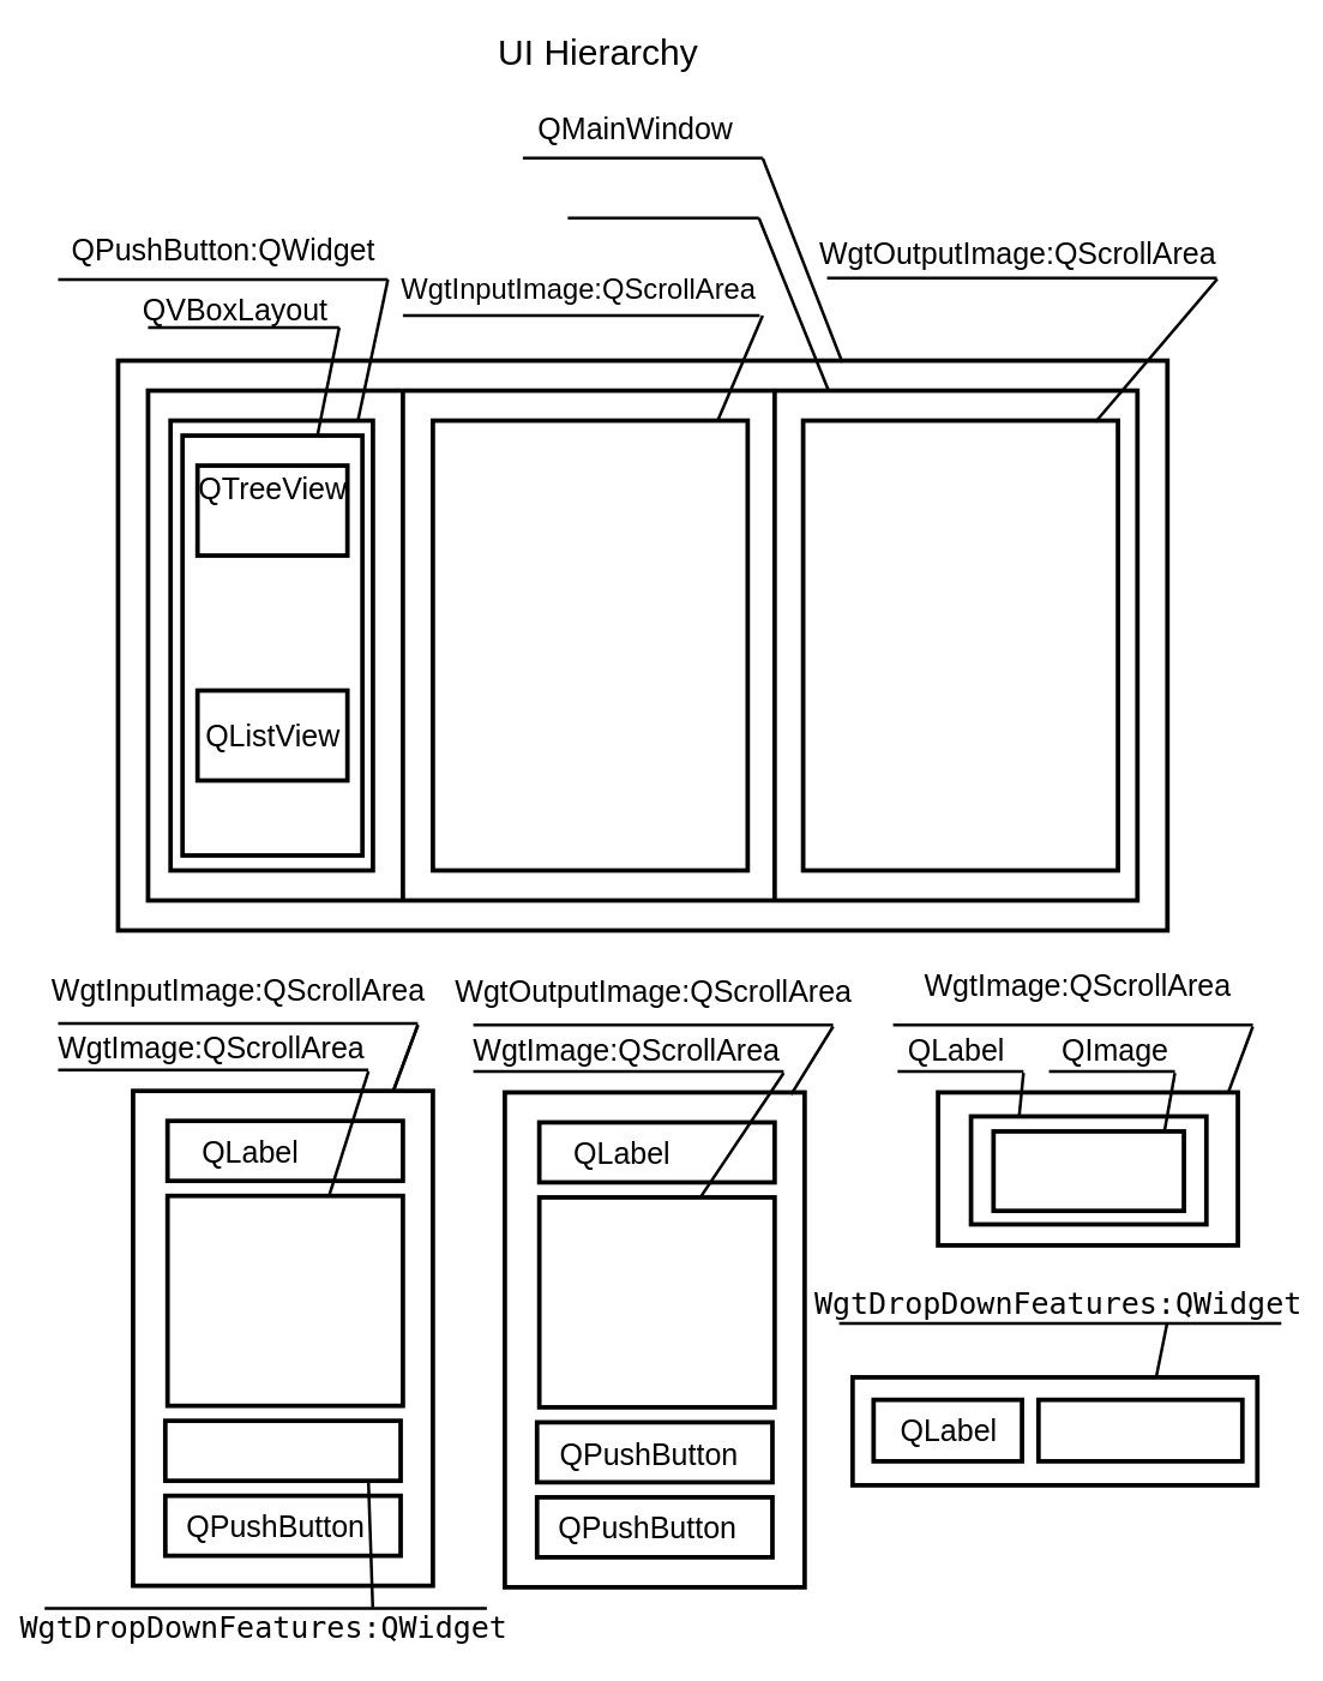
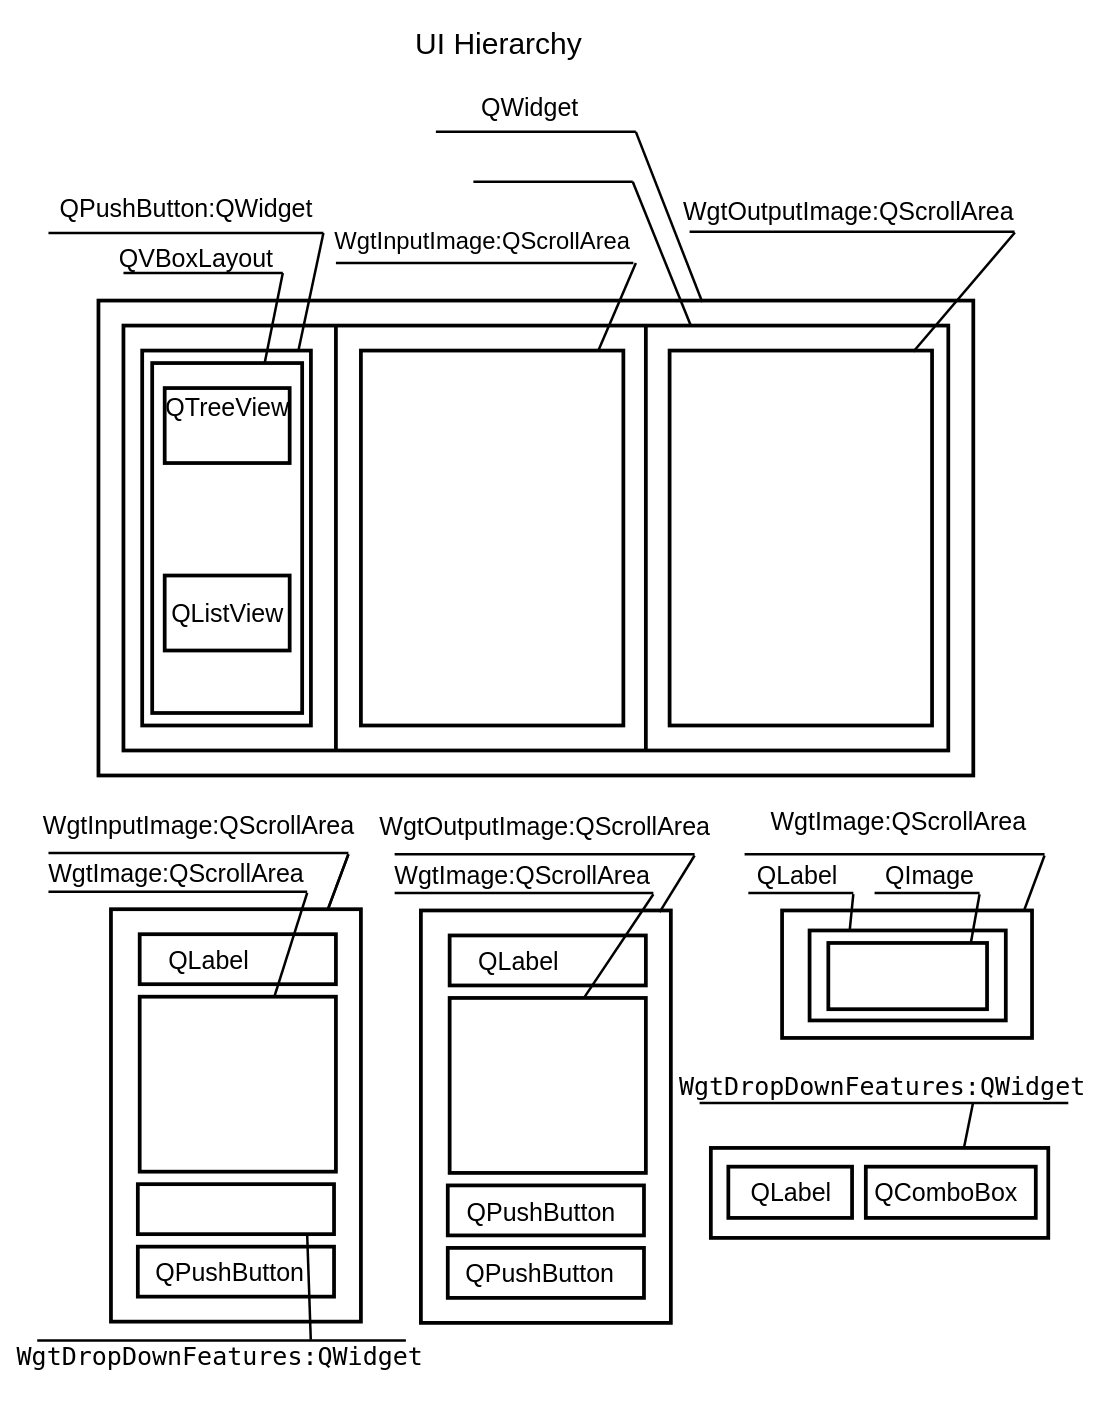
- <mxCell id="8" value="QMainWindow" style="text;html=1;resizable=0;autosize=1;align=center;verticalAlign=middle;points=[];fillColor=none;strokeColor=none;rounded=0;strokeWidth=4;fontSize=20;" parent="1" vertex="1"><mxGeometry x="348" y="70" width="150" height="30" as="geometry" /></mxCell>
+ <mxCell id="8" value="QWidget" style="text;html=1;resizable=0;autosize=1;align=center;verticalAlign=middle;points=[];fillColor=none;strokeColor=none;rounded=0;strokeWidth=4;fontSize=20;" parent="1" vertex="1"><mxGeometry x="348" y="70" width="150" height="30" as="geometry" /></mxCell>
+ <mxCell id="83" value="QComboBox" style="text;html=1;resizable=0;autosize=1;align=center;verticalAlign=middle;points=[];fillColor=none;strokeColor=none;rounded=0;strokeWidth=4;fontSize=20;" vertex="1" parent="1"><mxGeometry x="691" y="938" width="130" height="30" as="geometry" /></mxCell>
